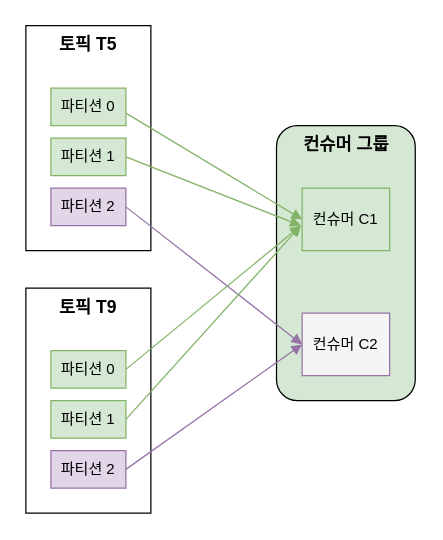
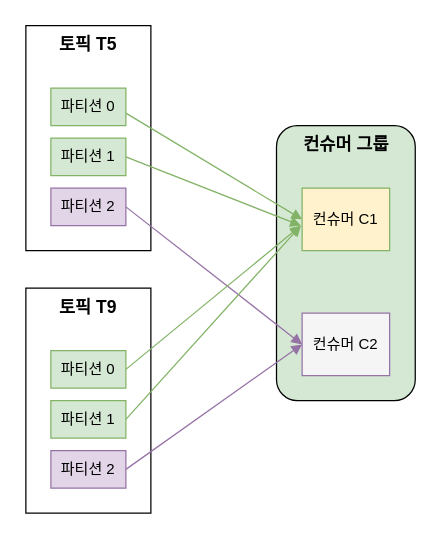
- <mxCell id="10" value="컨슈머 C1" style="rounded=0;whiteSpace=wrap;html=1;fillColor=#d5e8d4;strokeColor=#82b366;" vertex="1" parent="1"><mxGeometry x="241" y="150" width="70" height="50" as="geometry" /></mxCell>
+ <mxCell id="10" value="컨슈머 C1" style="rounded=0;whiteSpace=wrap;html=1;fillColor=#fff2cc;strokeColor=#82b366;" vertex="1" parent="1"><mxGeometry x="241" y="150" width="70" height="50" as="geometry" /></mxCell>
